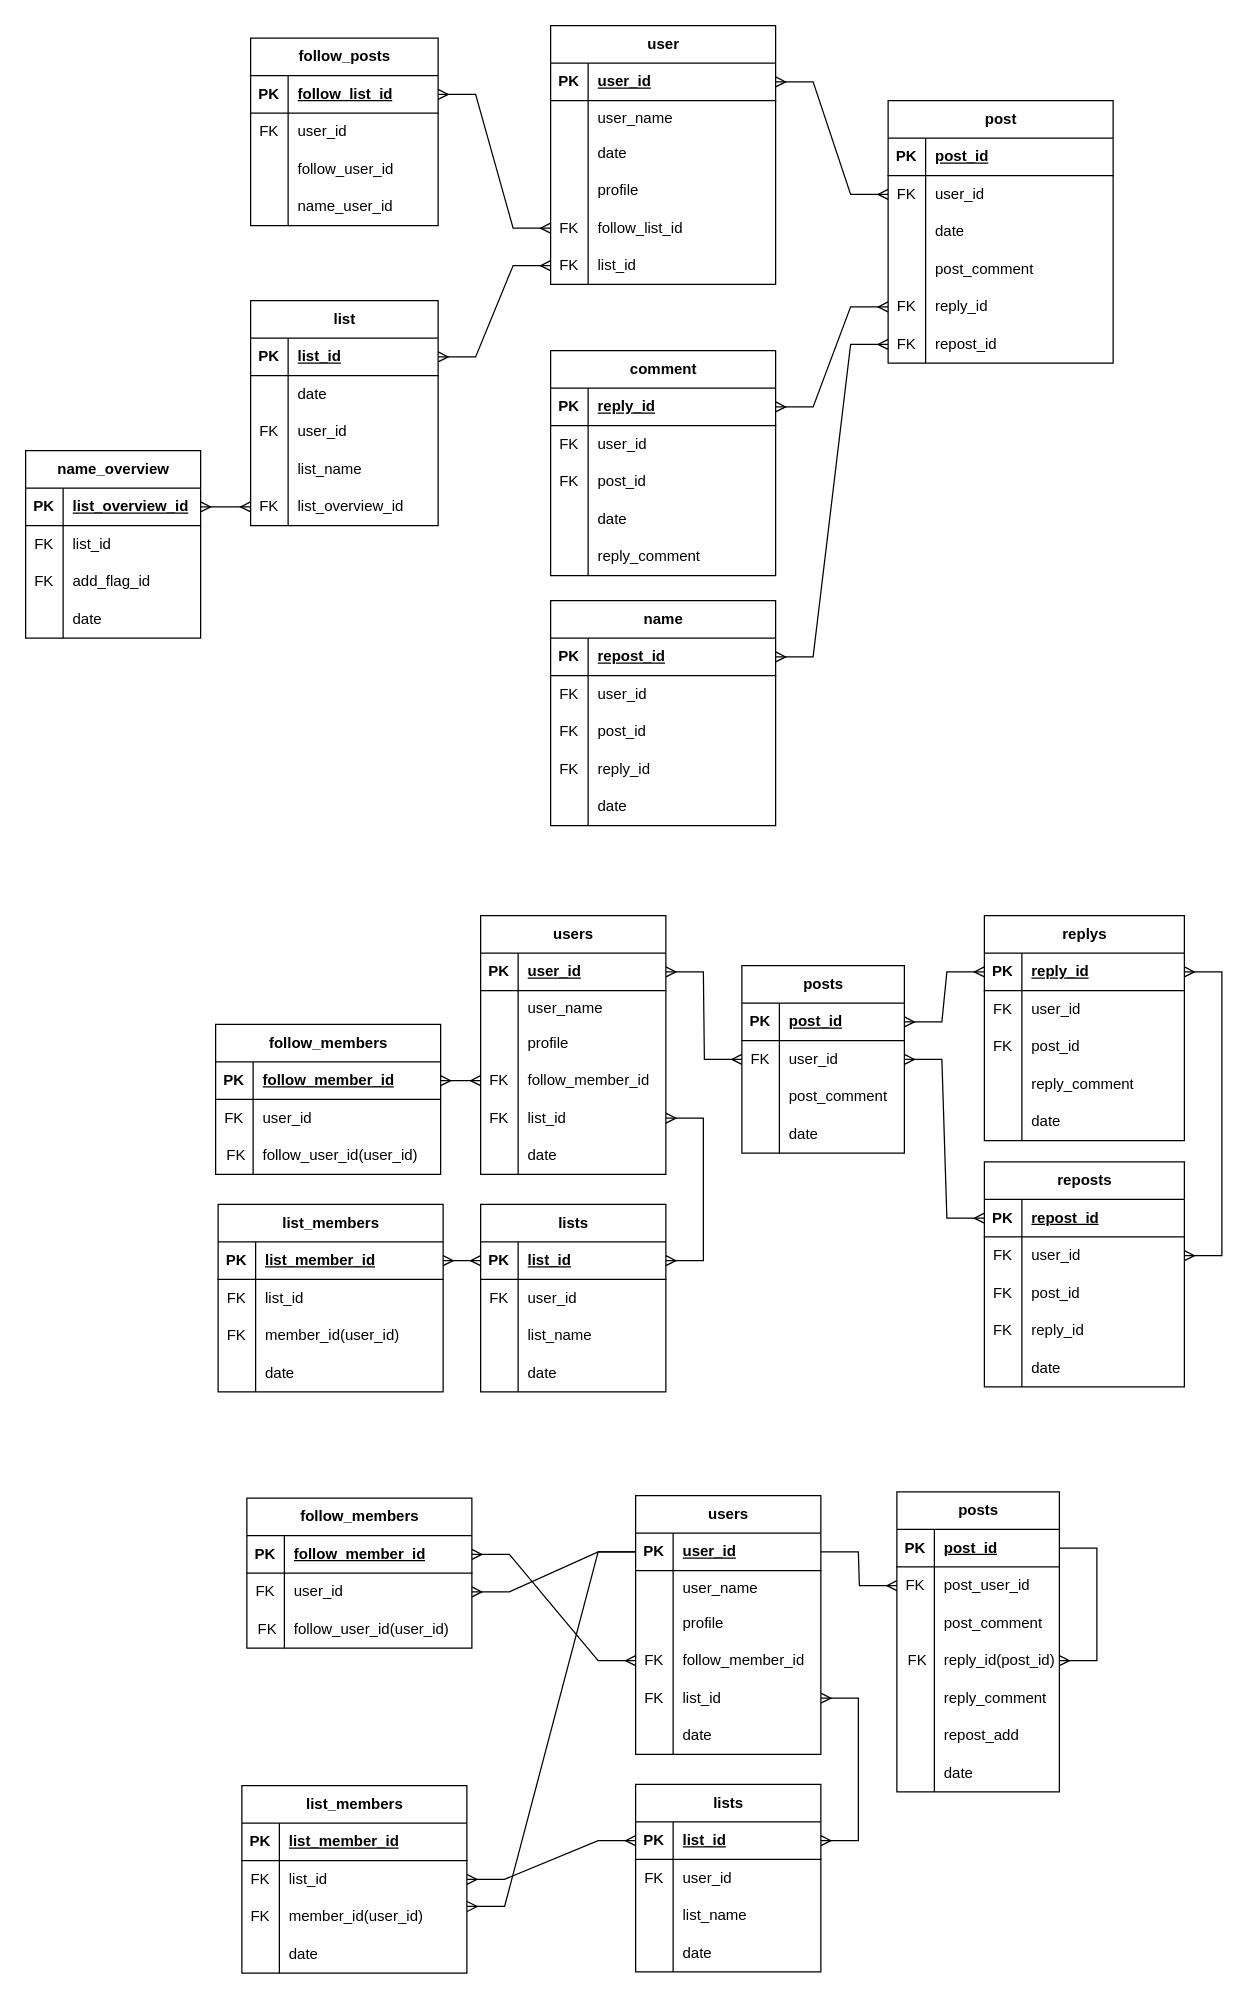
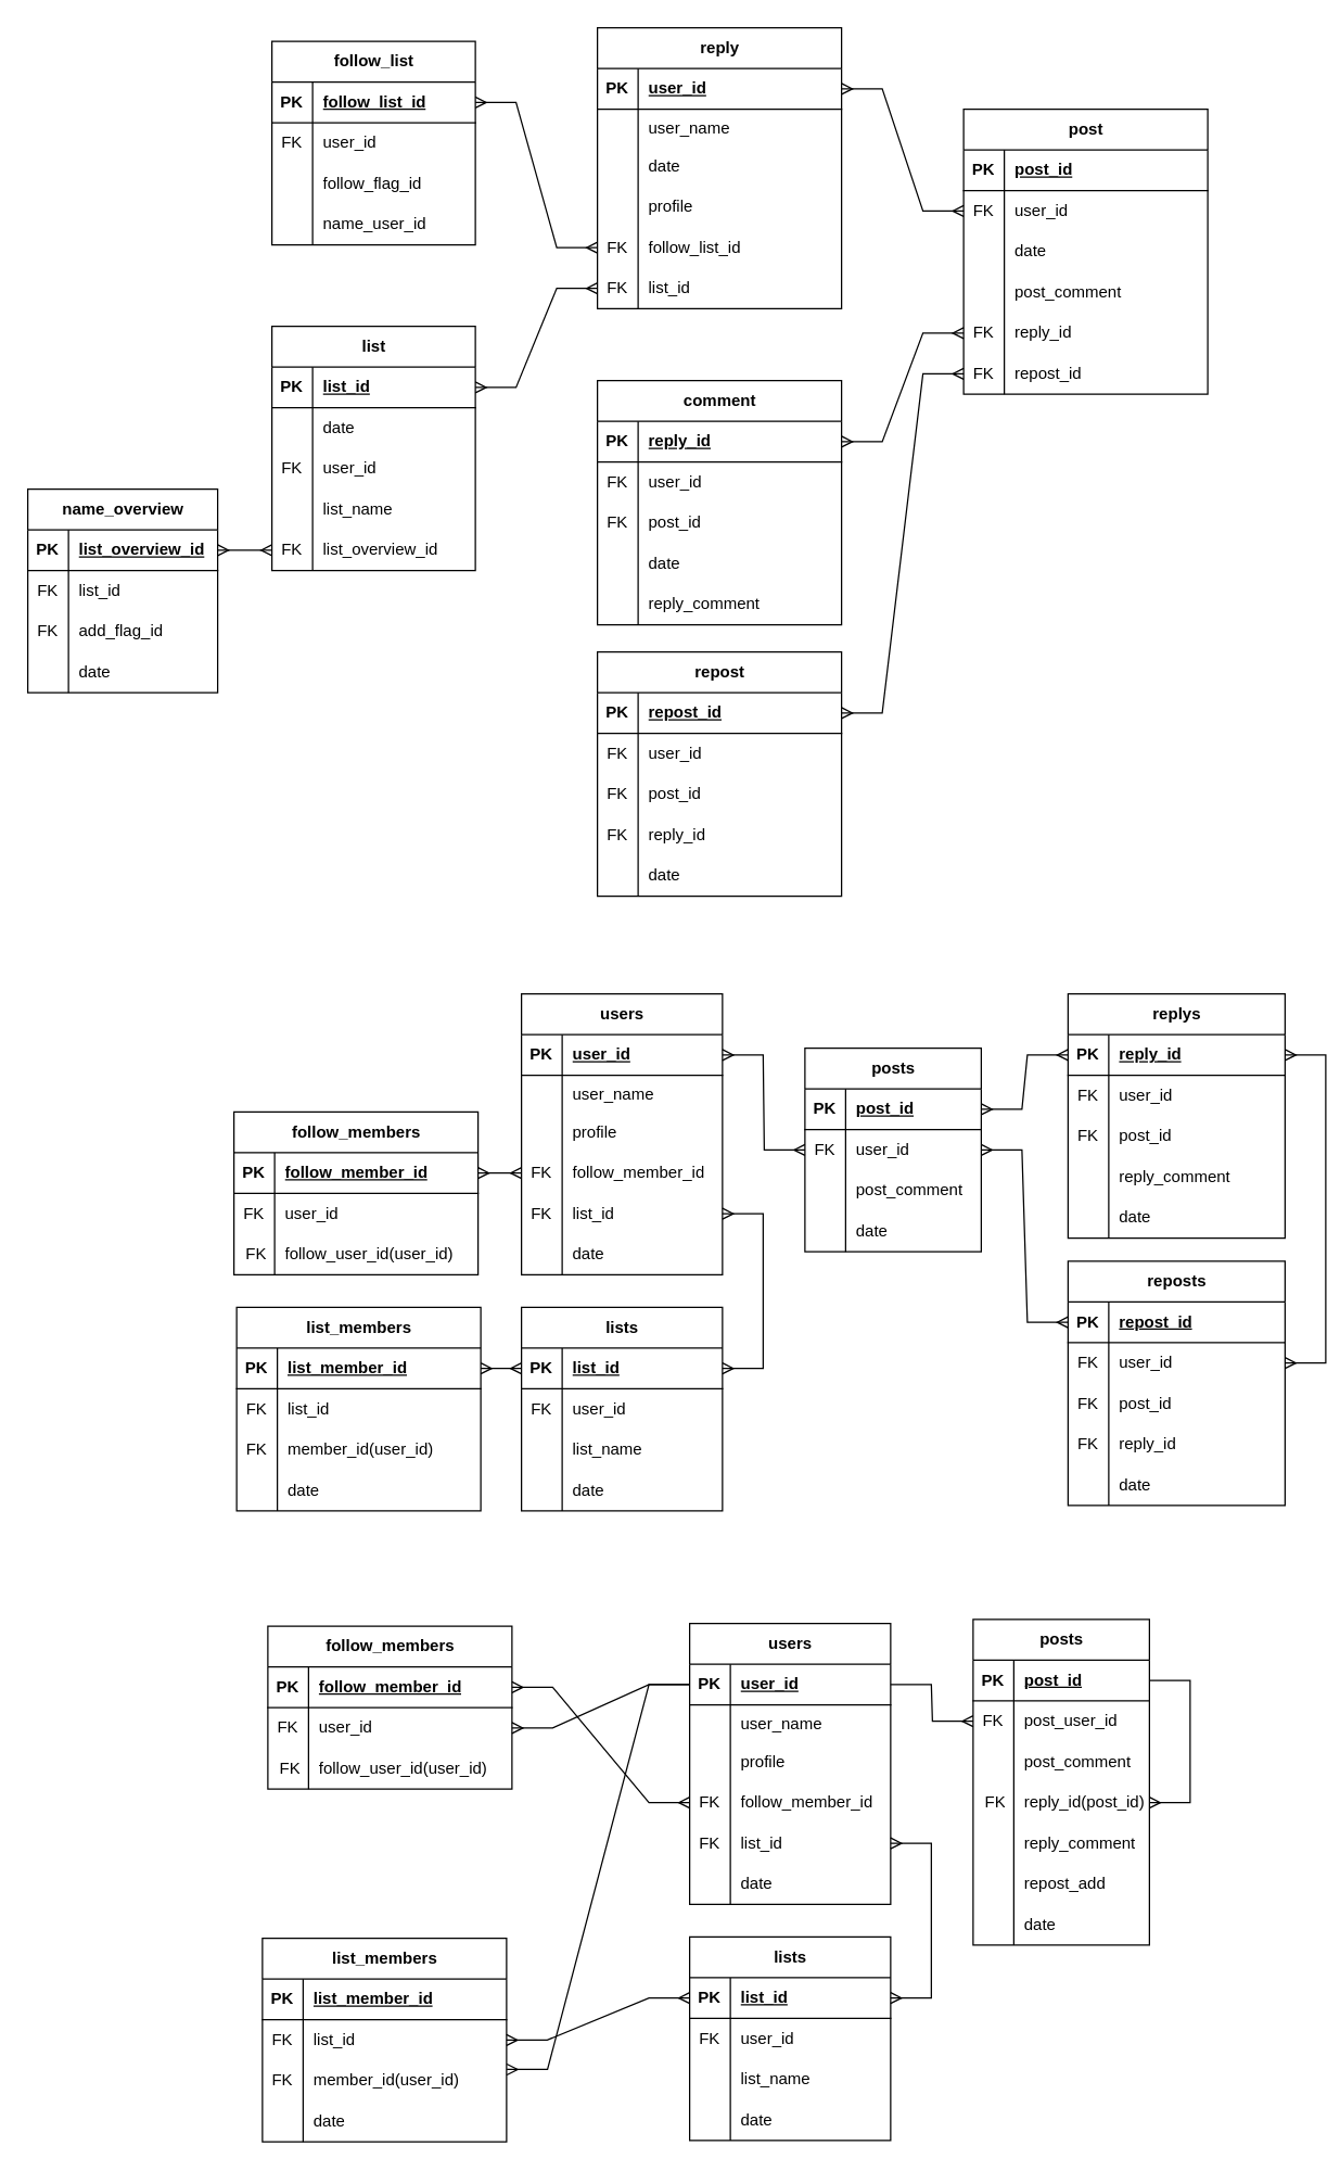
- <mxCell id="3" value="user" style="shape=table;startSize=30;container=1;collapsible=1;childLayout=tableLayout;fixedRows=1;rowLines=0;fontStyle=1;align=center;resizeLast=1;html=1;" parent="1" vertex="1"><mxGeometry x="440" y="20" width="180" height="207" as="geometry" /></mxCell>
+ <mxCell id="3" value="reply" style="shape=table;startSize=30;container=1;collapsible=1;childLayout=tableLayout;fixedRows=1;rowLines=0;fontStyle=1;align=center;resizeLast=1;html=1;" parent="1" vertex="1"><mxGeometry x="440" y="20" width="180" height="207" as="geometry" /></mxCell>
- <mxCell id="83" value="follow_posts" style="shape=table;startSize=30;container=1;collapsible=1;childLayout=tableLayout;fixedRows=1;rowLines=0;fontStyle=1;align=center;resizeLast=1;html=1;" parent="1" vertex="1"><mxGeometry x="200" y="30" width="150" height="150" as="geometry" /></mxCell>
+ <mxCell id="83" value="follow_list" style="shape=table;startSize=30;container=1;collapsible=1;childLayout=tableLayout;fixedRows=1;rowLines=0;fontStyle=1;align=center;resizeLast=1;html=1;" parent="1" vertex="1"><mxGeometry x="200" y="30" width="150" height="150" as="geometry" /></mxCell>
- <mxCell id="92" value="follow_user_id" style="shape=partialRectangle;connectable=0;fillColor=none;top=0;left=0;bottom=0;right=0;align=left;spacingLeft=6;overflow=hidden;whiteSpace=wrap;html=1;" parent="90" vertex="1"><mxGeometry x="30" width="120" height="30" as="geometry"><mxRectangle width="120" height="30" as="alternateBounds" /></mxGeometry></mxCell>
+ <mxCell id="92" value="follow_flag_id" style="shape=partialRectangle;connectable=0;fillColor=none;top=0;left=0;bottom=0;right=0;align=left;spacingLeft=6;overflow=hidden;whiteSpace=wrap;html=1;" parent="90" vertex="1"><mxGeometry x="30" width="120" height="30" as="geometry"><mxRectangle width="120" height="30" as="alternateBounds" /></mxGeometry></mxCell>
- <mxCell id="38" value="name" style="shape=table;startSize=30;container=1;collapsible=1;childLayout=tableLayout;fixedRows=1;rowLines=0;fontStyle=1;align=center;resizeLast=1;html=1;" parent="1" vertex="1"><mxGeometry x="440" y="480" width="180" height="180" as="geometry" /></mxCell>
+ <mxCell id="38" value="repost" style="shape=table;startSize=30;container=1;collapsible=1;childLayout=tableLayout;fixedRows=1;rowLines=0;fontStyle=1;align=center;resizeLast=1;html=1;" parent="1" vertex="1"><mxGeometry x="440" y="480" width="180" height="180" as="geometry" /></mxCell>
